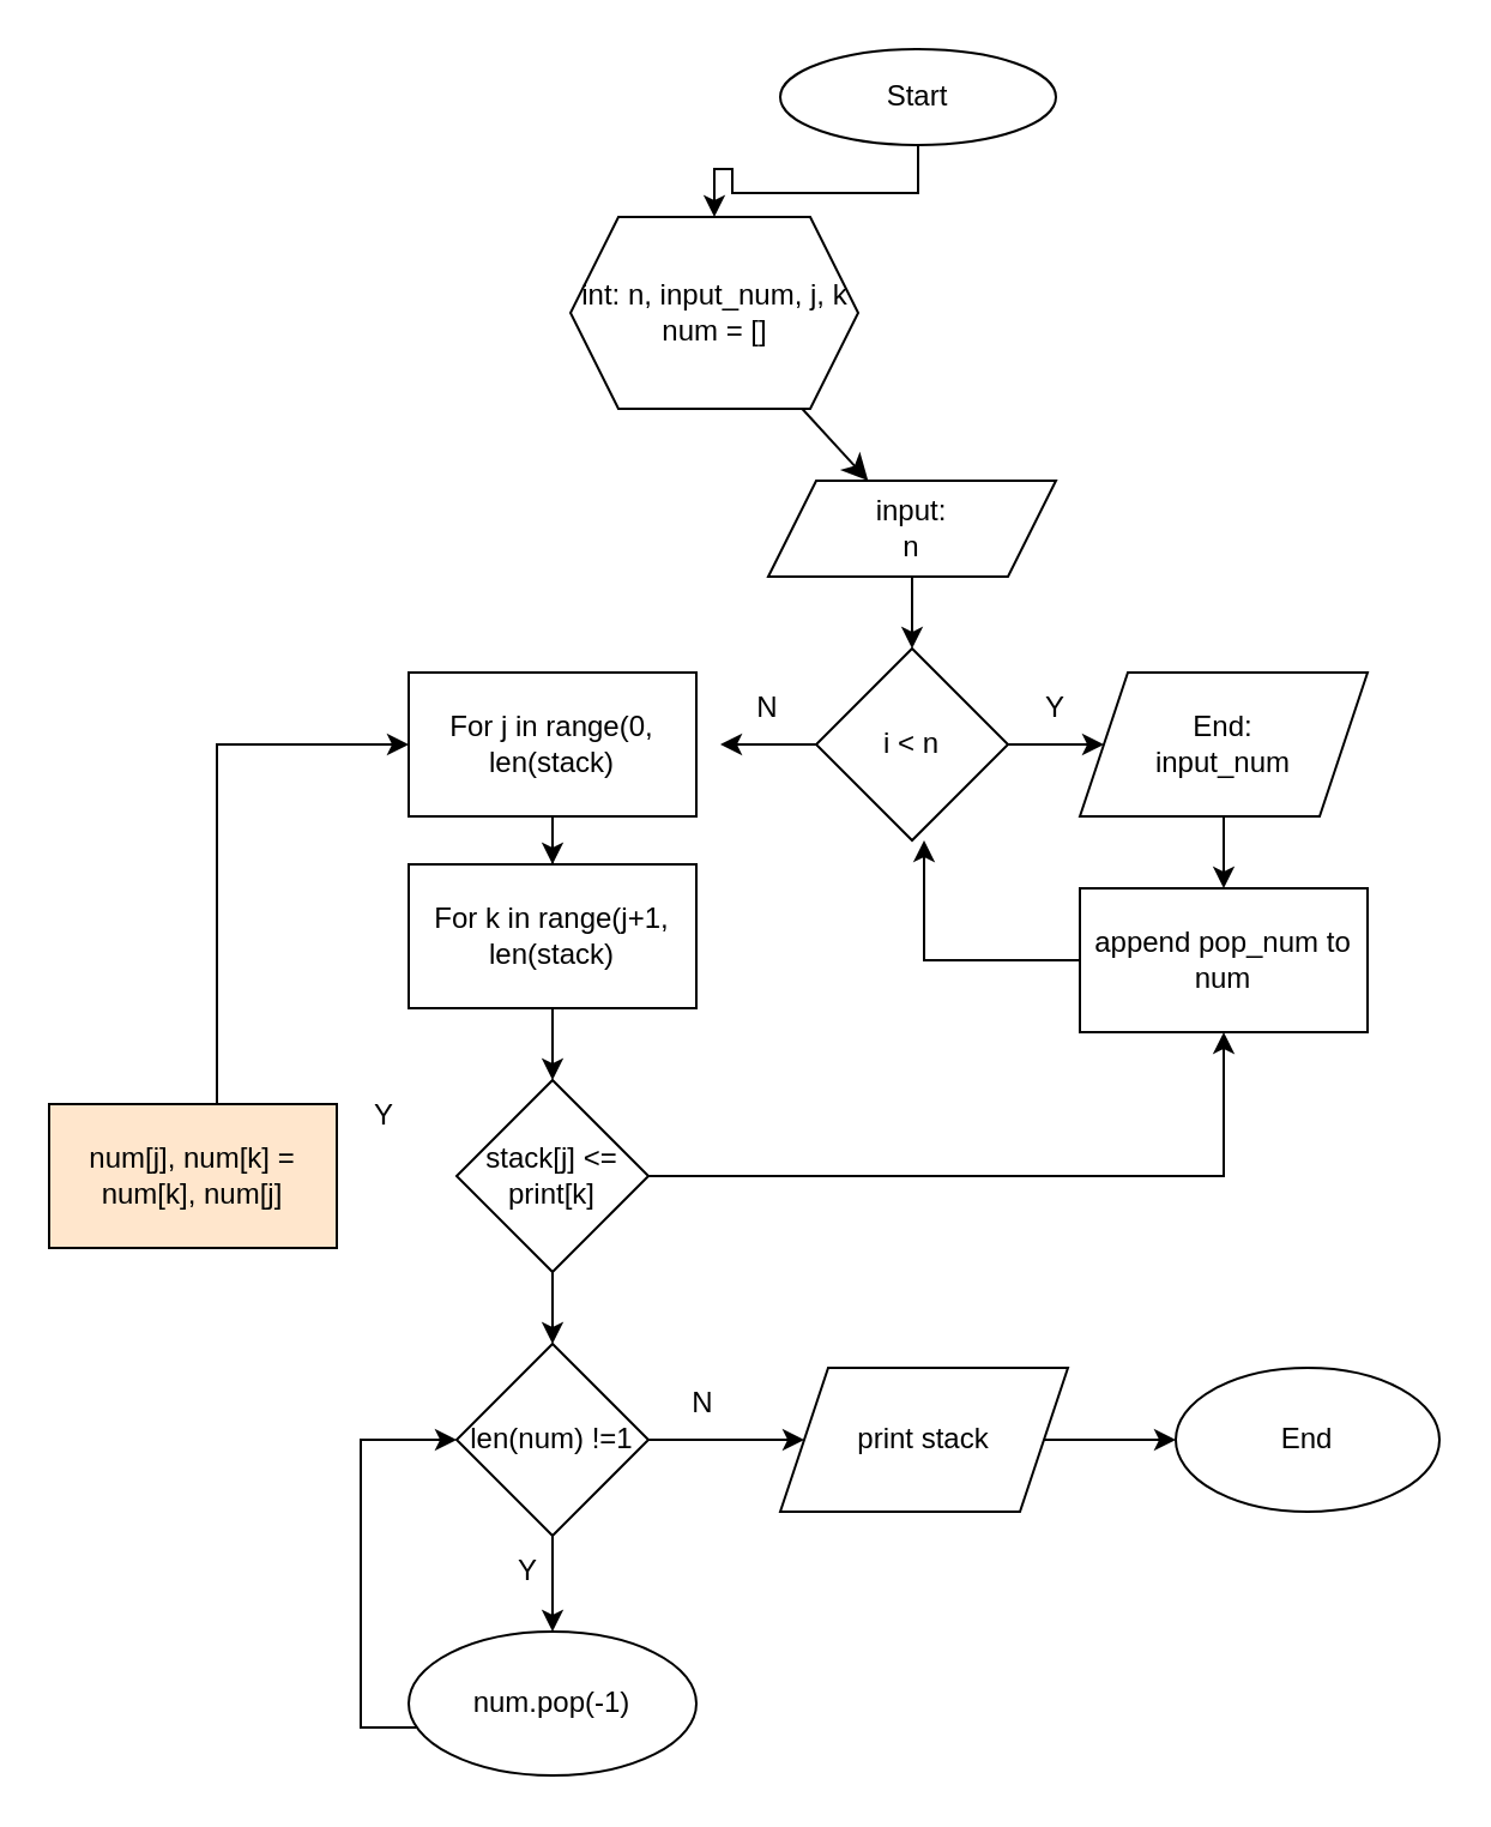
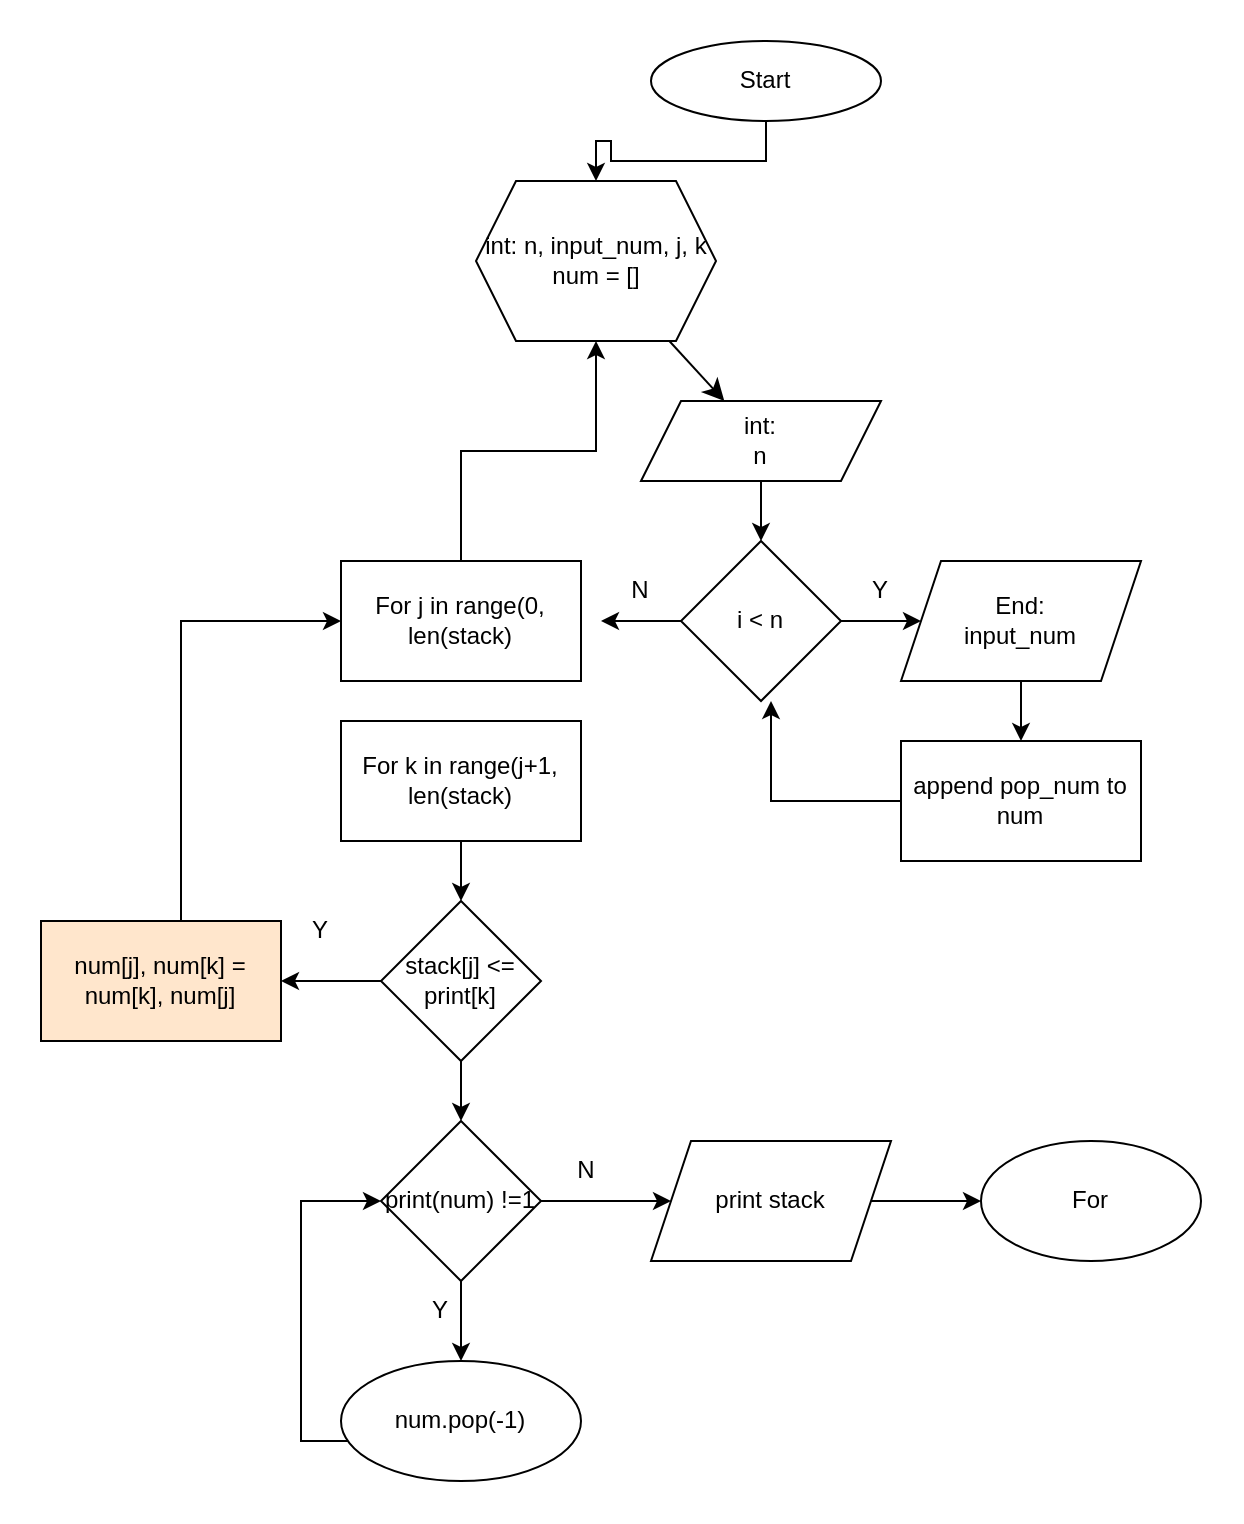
- <mxCell id="7" value="input:&lt;div&gt;n&lt;/div&gt;" style="shape=parallelogram;perimeter=parallelogramPerimeter;whiteSpace=wrap;html=1;fixedSize=1;" parent="1" vertex="1"><mxGeometry x="320" y="200" width="120" height="40" as="geometry" /></mxCell>
+ <mxCell id="7" value="int:&lt;div&gt;n&lt;/div&gt;" style="shape=parallelogram;perimeter=parallelogramPerimeter;whiteSpace=wrap;html=1;fixedSize=1;" parent="1" vertex="1"><mxGeometry x="320" y="200" width="120" height="40" as="geometry" /></mxCell>
- <mxCell id="17" value="" style="edgeStyle=orthogonalEdgeStyle;rounded=0;orthogonalLoop=1;jettySize=auto;html=1;" parent="1" source="18" target="20" edge="1"><mxGeometry relative="1" as="geometry" /></mxCell>
+ <mxCell id="17" value="" style="edgeStyle=orthogonalEdgeStyle;rounded=0;orthogonalLoop=1;jettySize=auto;html=1;" parent="1" source="18" target="5" edge="1"><mxGeometry relative="1" as="geometry" /></mxCell>
- <mxCell id="21" style="edgeStyle=orthogonalEdgeStyle;rounded=0;orthogonalLoop=1;jettySize=auto;html=1;" parent="1" source="23" target="13" edge="1"><mxGeometry relative="1" as="geometry" /></mxCell>
+ <mxCell id="21" style="edgeStyle=orthogonalEdgeStyle;rounded=0;orthogonalLoop=1;jettySize=auto;html=1;" parent="1" source="23" target="26" edge="1"><mxGeometry relative="1" as="geometry" /></mxCell>
- <mxCell id="29" value="len(num) !=1" style="rhombus;whiteSpace=wrap;html=1;" parent="1" vertex="1"><mxGeometry x="190" y="560" width="80" height="80" as="geometry" /></mxCell>
+ <mxCell id="29" value="print(num) !=1" style="rhombus;whiteSpace=wrap;html=1;" parent="1" vertex="1"><mxGeometry x="190" y="560" width="80" height="80" as="geometry" /></mxCell>
- <mxCell id="36" value="End" style="ellipse;whiteSpace=wrap;html=1;" parent="1" vertex="1"><mxGeometry x="490" y="570" width="110" height="60" as="geometry" /></mxCell>
+ <mxCell id="36" value="For" style="ellipse;whiteSpace=wrap;html=1;" parent="1" vertex="1"><mxGeometry x="490" y="570" width="110" height="60" as="geometry" /></mxCell>
